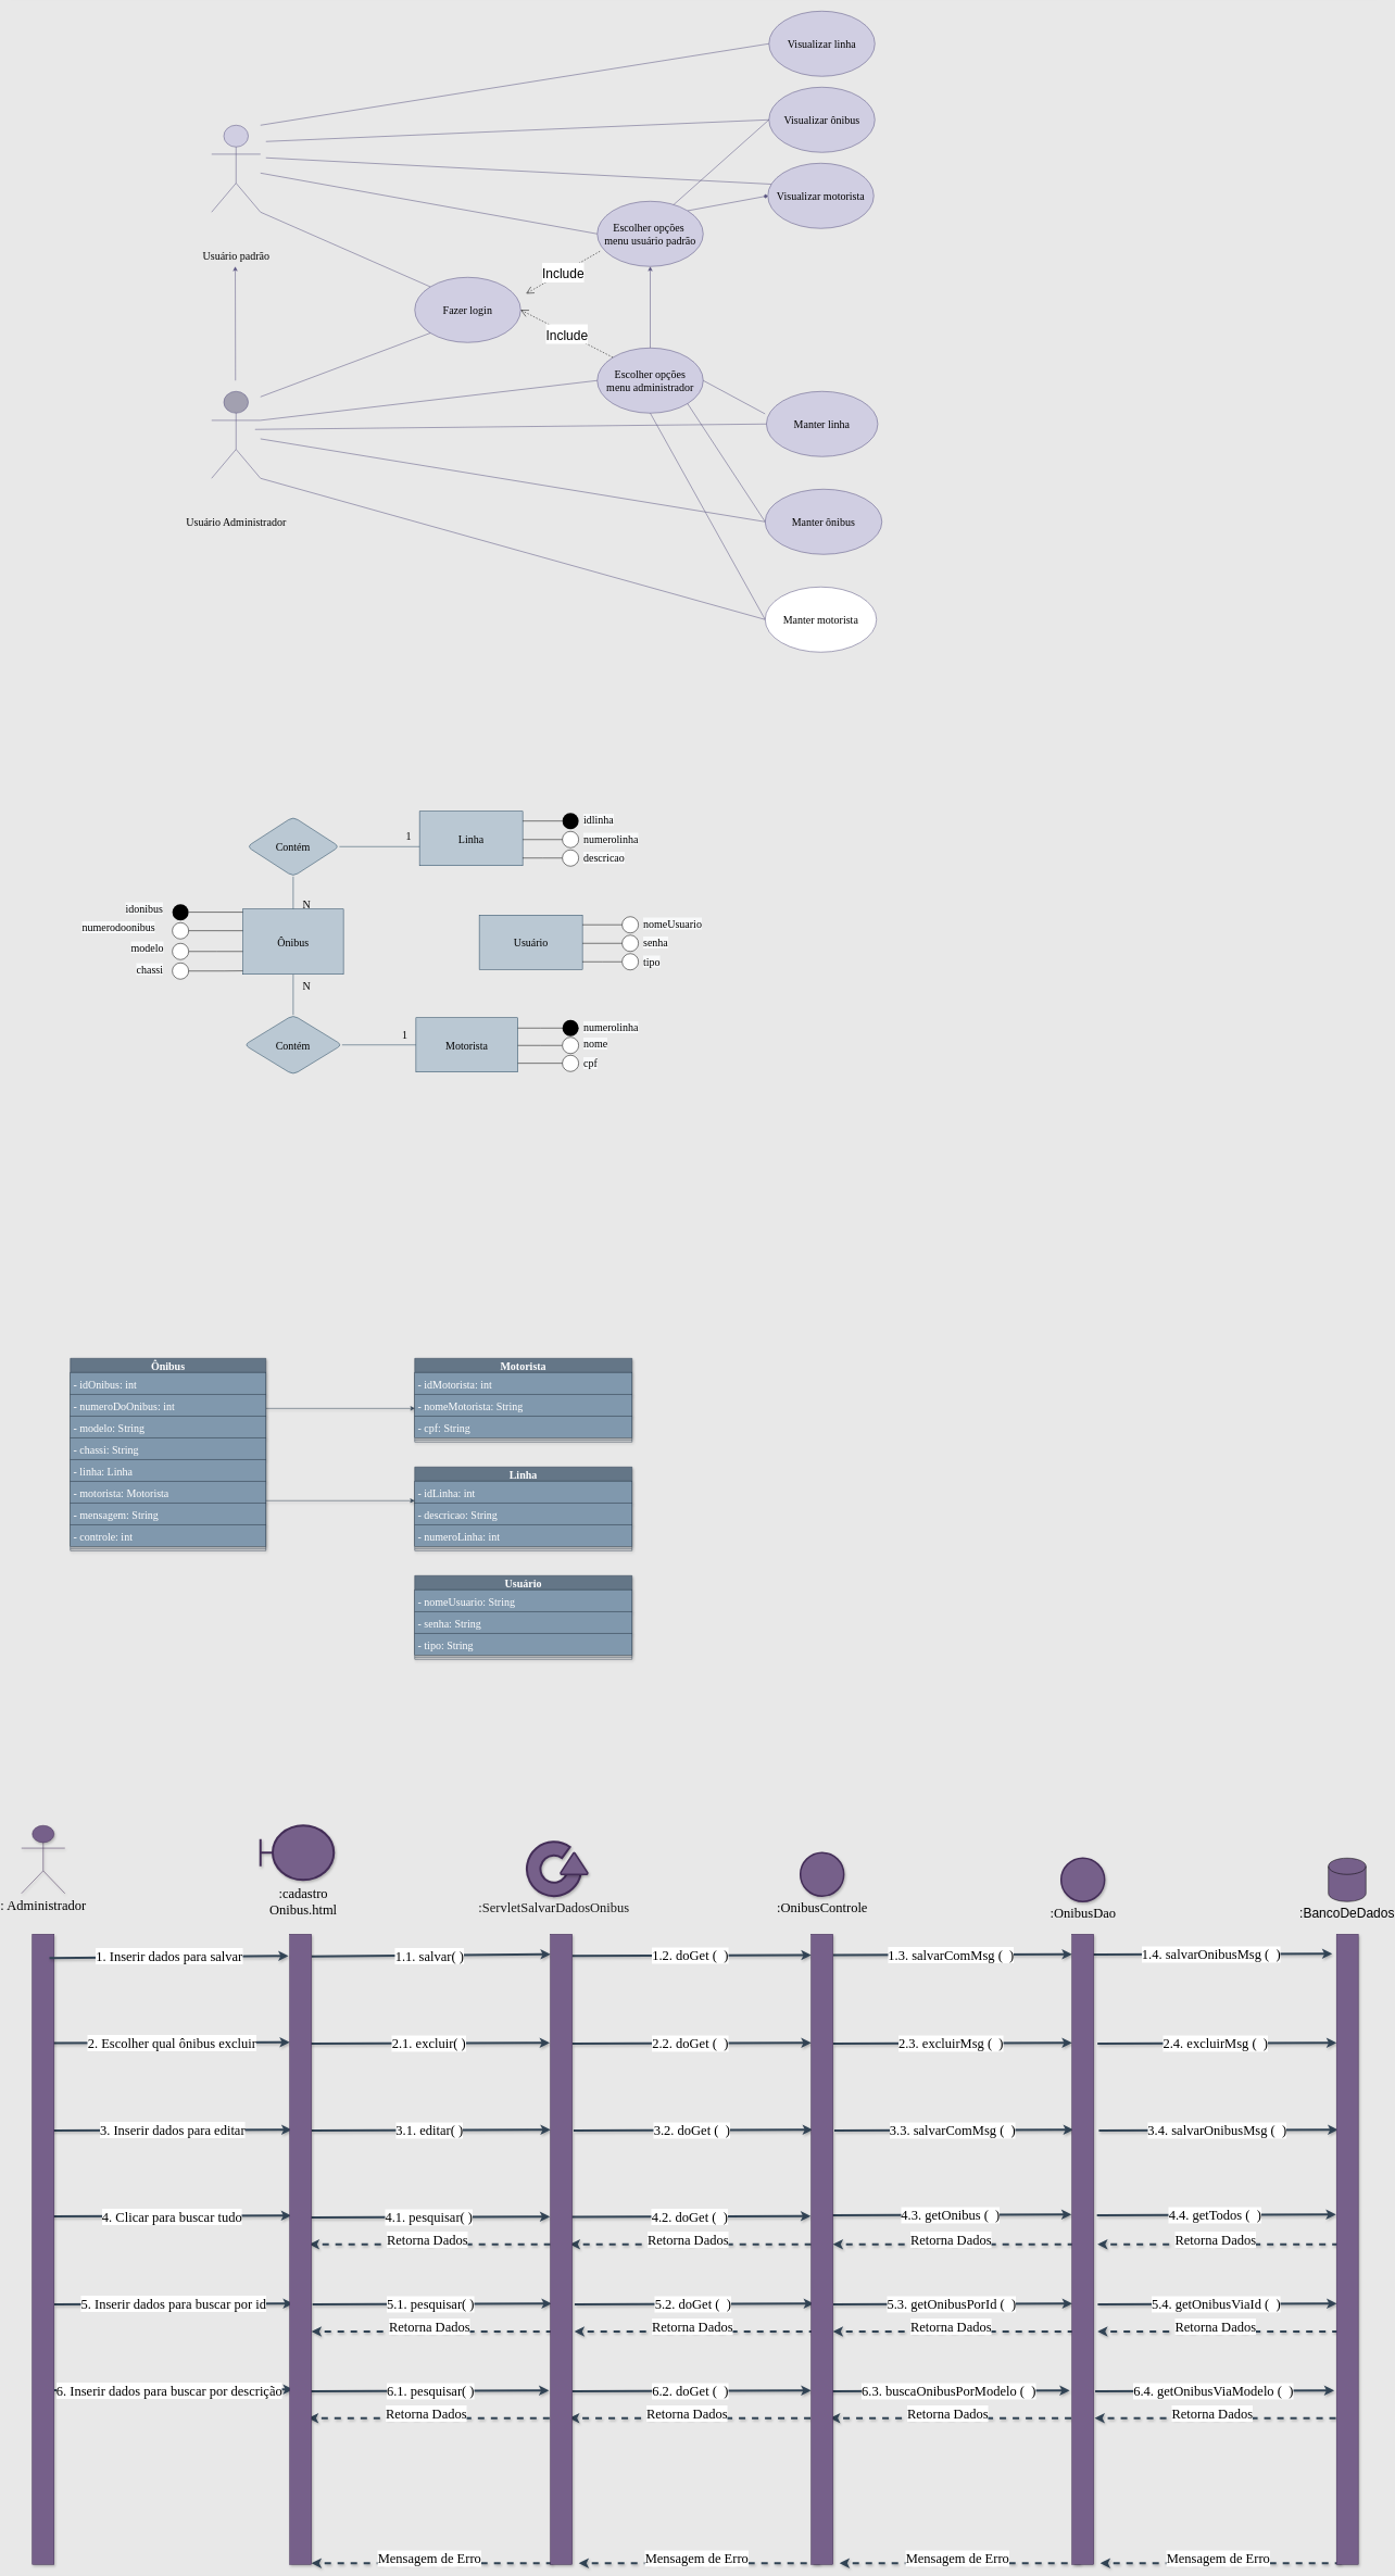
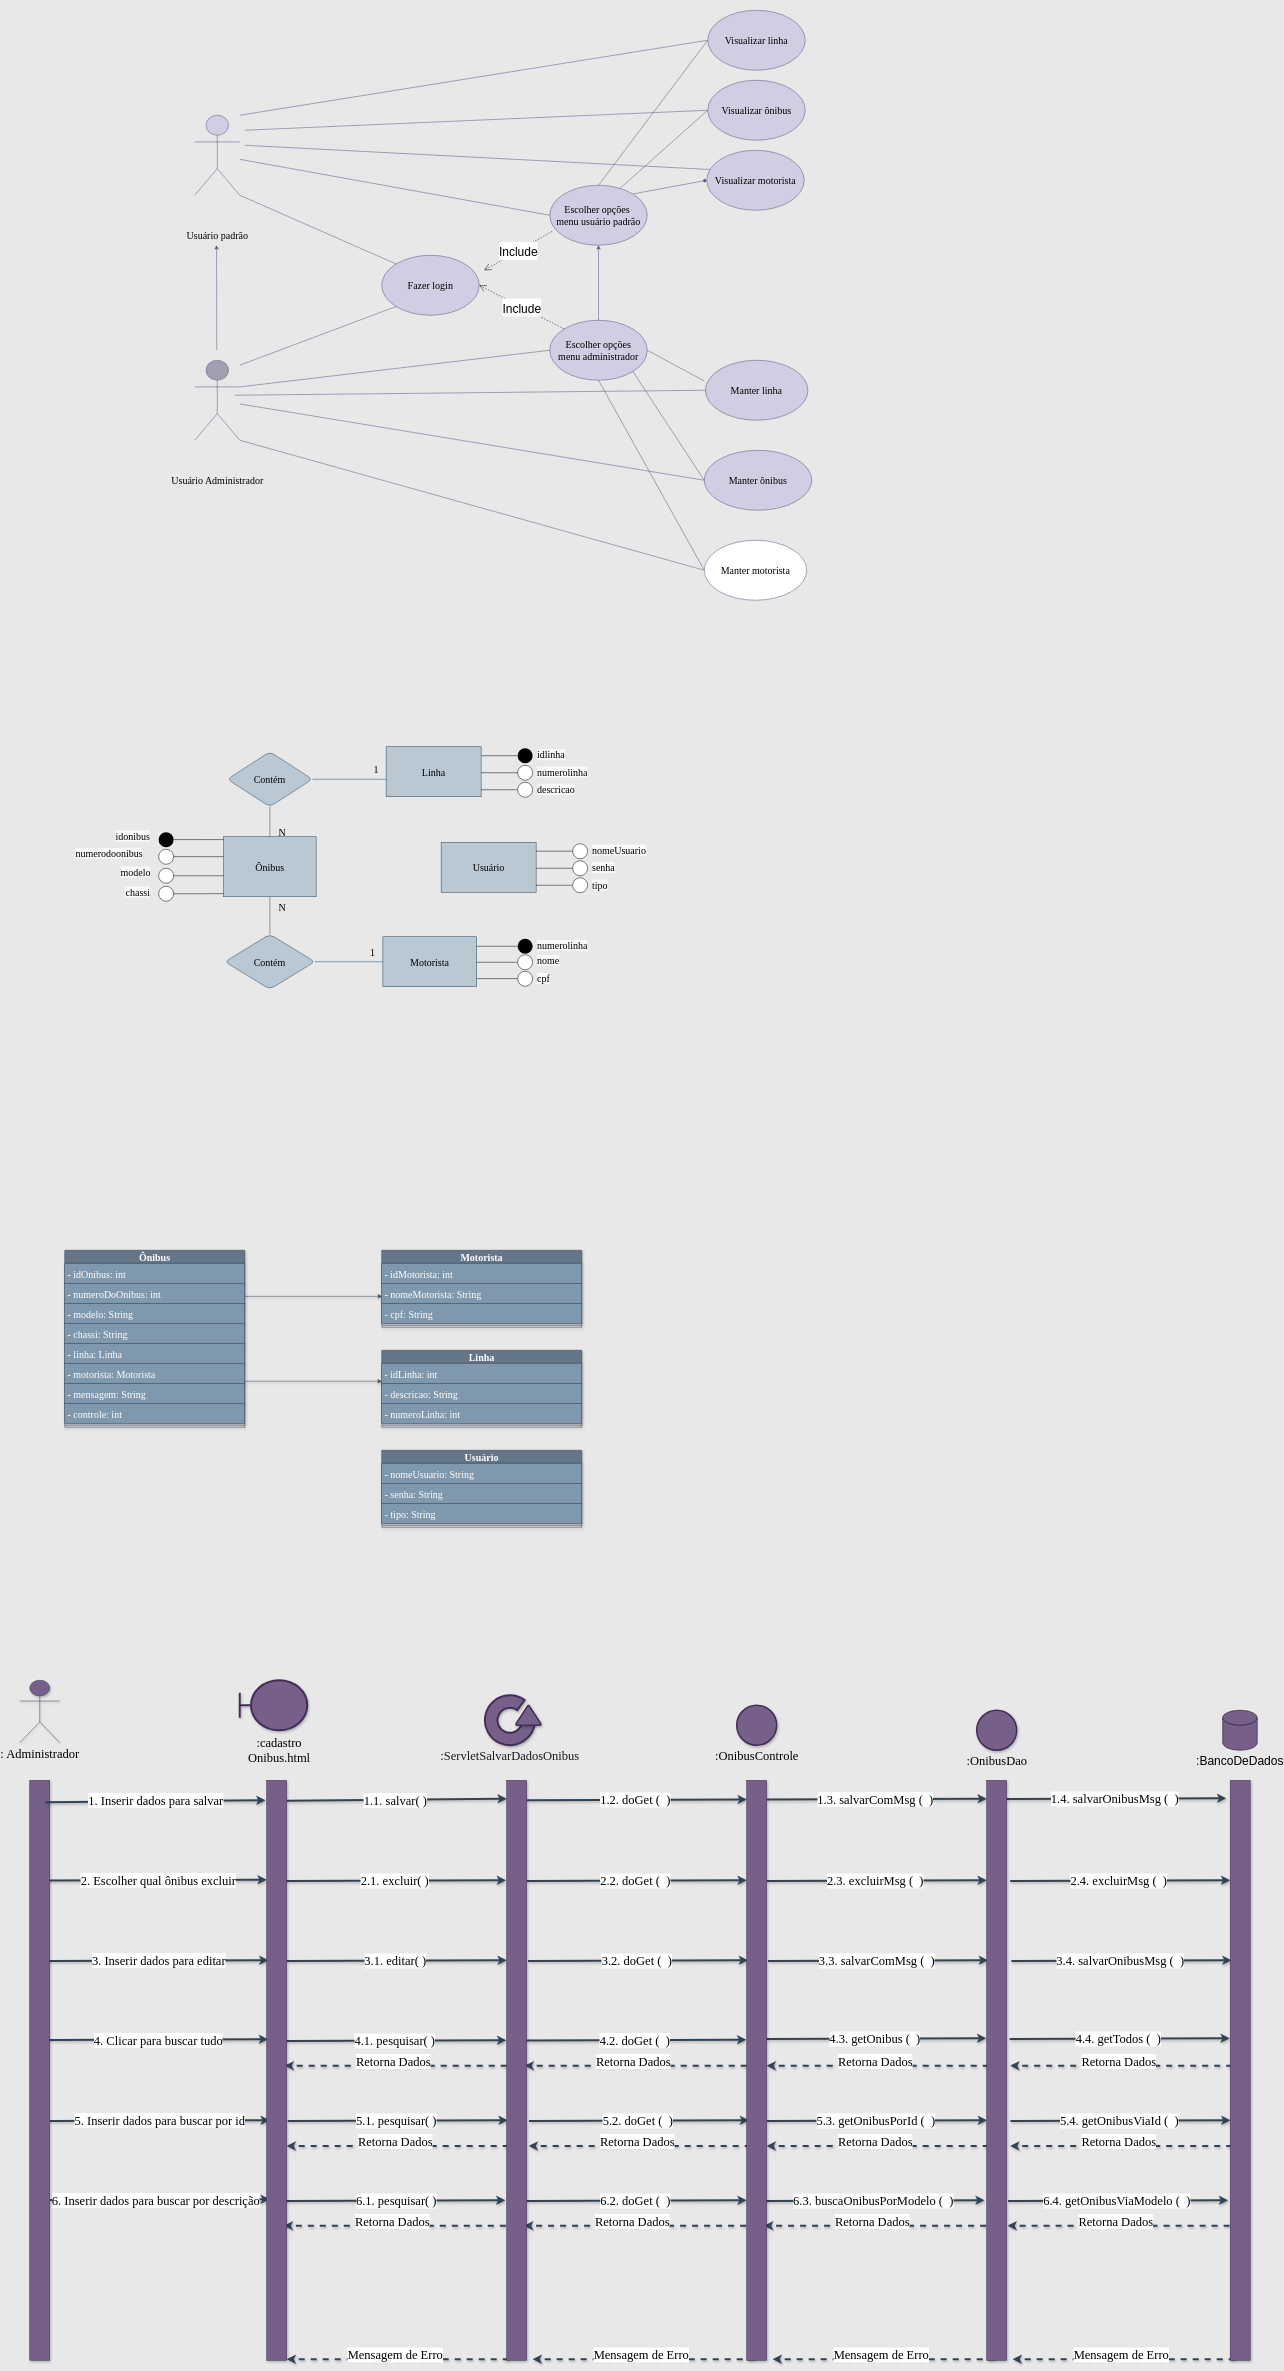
+ <mxCell id="217" value="" style="endArrow=none;html=1;fontSize=20;fillColor=#d0cee2;strokeColor=#56517e;fontFamily=Ubuntu;verticalAlign=middle;exitX=0.5;exitY=0;exitDx=0;exitDy=0;entryX=0;entryY=0.5;entryDx=0;entryDy=0;" parent="1" source="218" target="12" edge="1"><mxGeometry width="50" height="50" relative="1" as="geometry"><mxPoint x="1265.906" y="407.246" as="sourcePoint" /><mxPoint x="1414" y="380" as="targetPoint" /><Array as="points" /></mxGeometry></mxCell>
